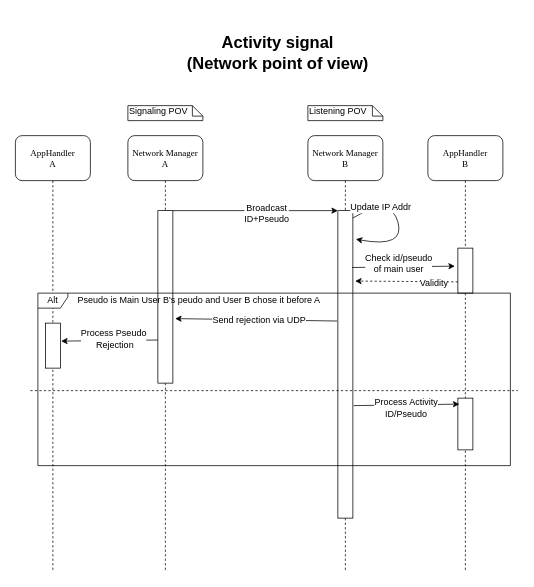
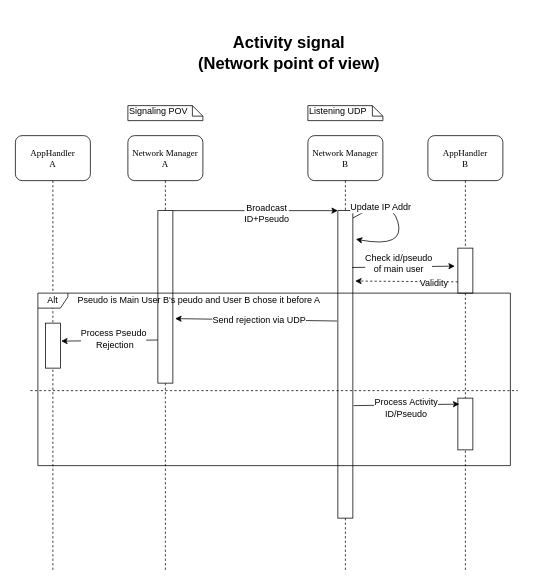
- <mxCell id="30" value="&lt;b&gt;&lt;font style=&quot;font-size: 22px&quot;&gt;Activity signal&lt;br&gt;(Network point of view)&lt;br&gt;&lt;/font&gt;&lt;/b&gt;" style="text;html=1;strokeColor=none;fillColor=none;align=center;verticalAlign=middle;whiteSpace=wrap;rounded=0;" vertex="1" parent="1"><mxGeometry x="120" y="20" width="500" height="100" as="geometry" /></mxCell>
+ <mxCell id="30" value="&lt;b&gt;&lt;font style=&quot;font-size: 22px&quot;&gt;Activity signal&lt;br&gt;(Network point of view)&lt;br&gt;&lt;/font&gt;&lt;/b&gt;" style="text;html=1;strokeColor=none;fillColor=none;align=center;verticalAlign=middle;whiteSpace=wrap;rounded=0;" vertex="1" parent="1"><mxGeometry x="135" y="20" width="500" height="100" as="geometry" /></mxCell>
- <mxCell id="29" value="Listening POV" style="shape=note;whiteSpace=wrap;html=1;size=14;verticalAlign=top;align=left;spacingTop=-6;" vertex="1" parent="1"><mxGeometry x="410" y="140" width="100" height="20" as="geometry" /></mxCell>
+ <mxCell id="29" value="Listening UDP" style="shape=note;whiteSpace=wrap;html=1;size=14;verticalAlign=top;align=left;spacingTop=-6;" vertex="1" parent="1"><mxGeometry x="410" y="140" width="100" height="20" as="geometry" /></mxCell>
